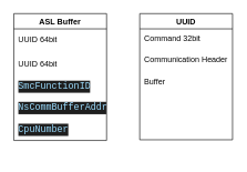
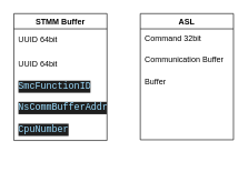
- <mxCell id="2" value="ASL Buffer" style="swimlane;whiteSpace=wrap;html=1;" vertex="1" parent="1"><mxGeometry x="20" y="20" width="140" height="191" as="geometry" /></mxCell>
+ <mxCell id="2" value="STMM Buffer" style="swimlane;whiteSpace=wrap;html=1;" vertex="1" parent="1"><mxGeometry x="20" y="20" width="140" height="191" as="geometry" /></mxCell>
- <mxCell id="14" value="UUID" style="swimlane;whiteSpace=wrap;html=1;" vertex="1" parent="1"><mxGeometry x="210" y="20" width="140" height="190" as="geometry" /></mxCell>
+ <mxCell id="14" value="ASL" style="swimlane;whiteSpace=wrap;html=1;" vertex="1" parent="1"><mxGeometry x="210" y="20" width="140" height="190" as="geometry" /></mxCell>
- <mxCell id="19" value="&lt;font style=&quot;color: light-dark(rgb(0, 0, 0), rgb(255, 0, 0));&quot;&gt;Communication Header&lt;/font&gt;" style="shape=partialRectangle;html=1;whiteSpace=wrap;connectable=0;strokeColor=inherit;overflow=hidden;fillColor=none;top=0;left=0;bottom=0;right=0;pointerEvents=1;fontSize=12;align=left;spacingLeft=5;" vertex="1" parent="18"><mxGeometry width="140" height="33" as="geometry"><mxRectangle width="140" height="33" as="alternateBounds" /></mxGeometry></mxCell>
+ <mxCell id="19" value="&lt;font style=&quot;color: light-dark(rgb(0, 0, 0), rgb(255, 0, 0));&quot;&gt;Communication Buffer&lt;/font&gt;" style="shape=partialRectangle;html=1;whiteSpace=wrap;connectable=0;strokeColor=inherit;overflow=hidden;fillColor=none;top=0;left=0;bottom=0;right=0;pointerEvents=1;fontSize=12;align=left;spacingLeft=5;" vertex="1" parent="18"><mxGeometry width="140" height="33" as="geometry"><mxRectangle width="140" height="33" as="alternateBounds" /></mxGeometry></mxCell>
